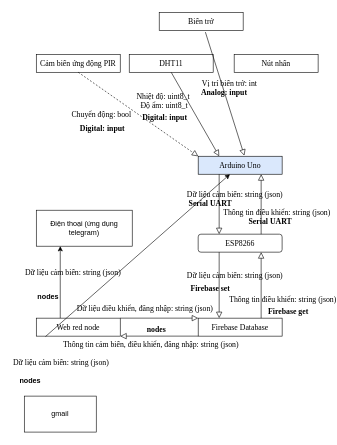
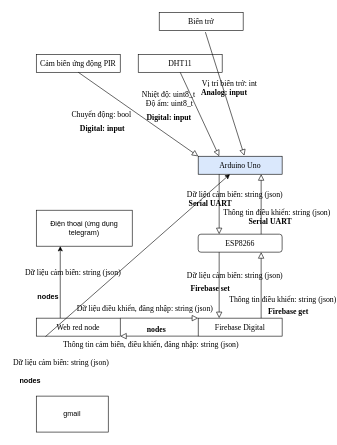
- <mxCell id="3" value="DHT11" style="fontStyle=0;whiteSpace=wrap;html=1;fontFamily=Times New Roman;fontSize=13;" parent="1" vertex="1"><mxGeometry x="215" y="90" width="140" height="30" as="geometry" /></mxCell>
+ <mxCell id="3" value="DHT11" style="fontStyle=0;whiteSpace=wrap;html=1;fontFamily=Times New Roman;fontSize=13;" parent="1" vertex="1"><mxGeometry x="230" y="90" width="140" height="30" as="geometry" /></mxCell>
- <mxCell id="8" value="Nút nhấn" style="fontStyle=0;whiteSpace=wrap;html=1;fontFamily=Times New Roman;fontSize=13;" parent="1" vertex="1"><mxGeometry x="390" y="90" width="140" height="30" as="geometry" /></mxCell>
- <mxCell id="6" value="&lt;span&gt;Chuyển động: bool&amp;nbsp;&lt;/span&gt;" style="endArrow=block;html=1;rounded=0;align=center;verticalAlign=bottom;endFill=0;labelBackgroundColor=none;endSize=8;exitX=0.5;exitY=1;exitDx=0;exitDy=0;entryX=0;entryY=0;entryDx=0;entryDy=0;fontFamily=Times New Roman;fontSize=13;fontStyle=0;dashed=1;" parent="1" source="4" target="2" edge="1"><mxGeometry x="-0.356" y="-43" relative="1" as="geometry"><mxPoint x="350" y="250" as="sourcePoint" /><mxPoint x="350" y="320" as="targetPoint" /><mxPoint as="offset" /></mxGeometry></mxCell>
+ <mxCell id="6" value="&lt;span&gt;Chuyển động: bool&amp;nbsp;&lt;/span&gt;" style="endArrow=block;html=1;rounded=0;align=center;verticalAlign=bottom;endFill=0;labelBackgroundColor=none;endSize=8;exitX=0.5;exitY=1;exitDx=0;exitDy=0;entryX=0;entryY=0;entryDx=0;entryDy=0;fontFamily=Times New Roman;fontSize=13;fontStyle=0" parent="1" source="4" target="2" edge="1"><mxGeometry x="-0.356" y="-43" relative="1" as="geometry"><mxPoint x="350" y="250" as="sourcePoint" /><mxPoint x="350" y="320" as="targetPoint" /><mxPoint as="offset" /></mxGeometry></mxCell>
- <mxCell id="13" value="Firebase Database" style="fontStyle=0;whiteSpace=wrap;html=1;fontFamily=Times New Roman;fontSize=13;" parent="1" vertex="1"><mxGeometry x="330" y="530" width="140" height="30" as="geometry" /></mxCell>
+ <mxCell id="13" value="Firebase Digital" style="fontStyle=0;whiteSpace=wrap;html=1;fontFamily=Times New Roman;fontSize=13;" parent="1" vertex="1"><mxGeometry x="330" y="530" width="140" height="30" as="geometry" /></mxCell>
- <mxCell id="33" value="gmail" style="rounded=0;whiteSpace=wrap;html=1;" vertex="1" parent="1"><mxGeometry x="40" y="660" width="120" height="60" as="geometry" /></mxCell>
+ <mxCell id="33" value="gmail" style="rounded=0;whiteSpace=wrap;html=1;" vertex="1" parent="1"><mxGeometry x="60" y="660" width="120" height="60" as="geometry" /></mxCell>
